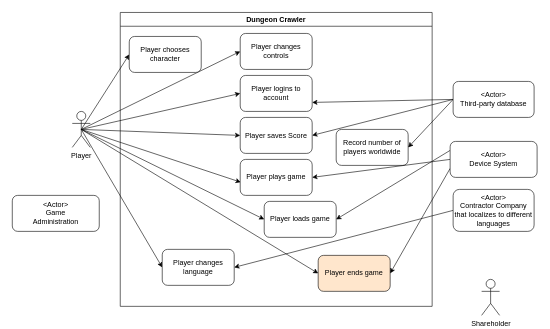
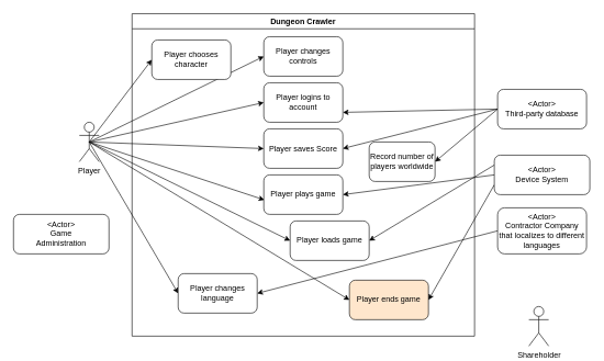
- <mxCell id="19" value="Player chooses character" style="rounded=1;whiteSpace=wrap;html=1;" parent="11" vertex="1"><mxGeometry x="15" y="40" width="120" height="60" as="geometry" /></mxCell>
+ <mxCell id="19" value="Player chooses character" style="rounded=1;whiteSpace=wrap;html=1;" parent="11" vertex="1"><mxGeometry x="30" y="40" width="120" height="60" as="geometry" /></mxCell>
- <mxCell id="20" value="Record number of players worldwide" style="rounded=1;whiteSpace=wrap;html=1;" parent="11" vertex="1"><mxGeometry x="360" y="195" width="120" height="60" as="geometry" /></mxCell>
+ <mxCell id="20" value="Record number of players worldwide" style="rounded=1;whiteSpace=wrap;html=1;" parent="11" vertex="1"><mxGeometry x="360" y="195" width="100" height="60" as="geometry" /></mxCell>
